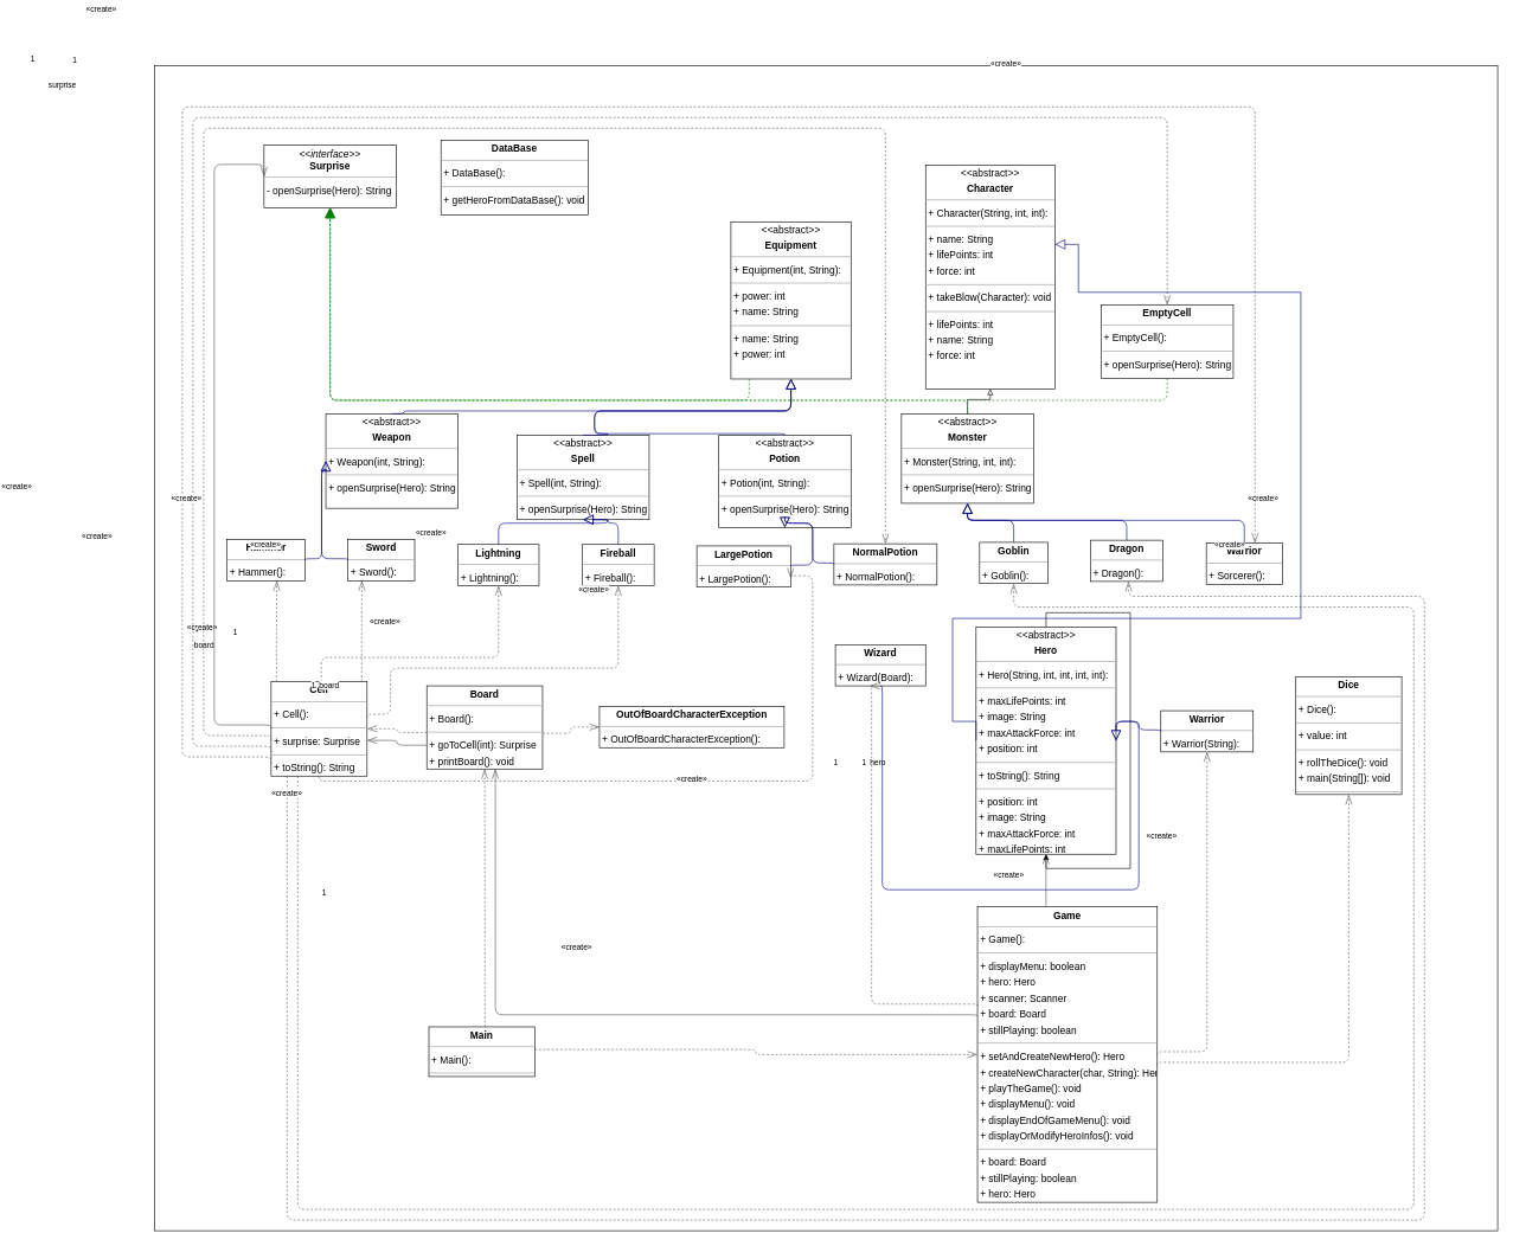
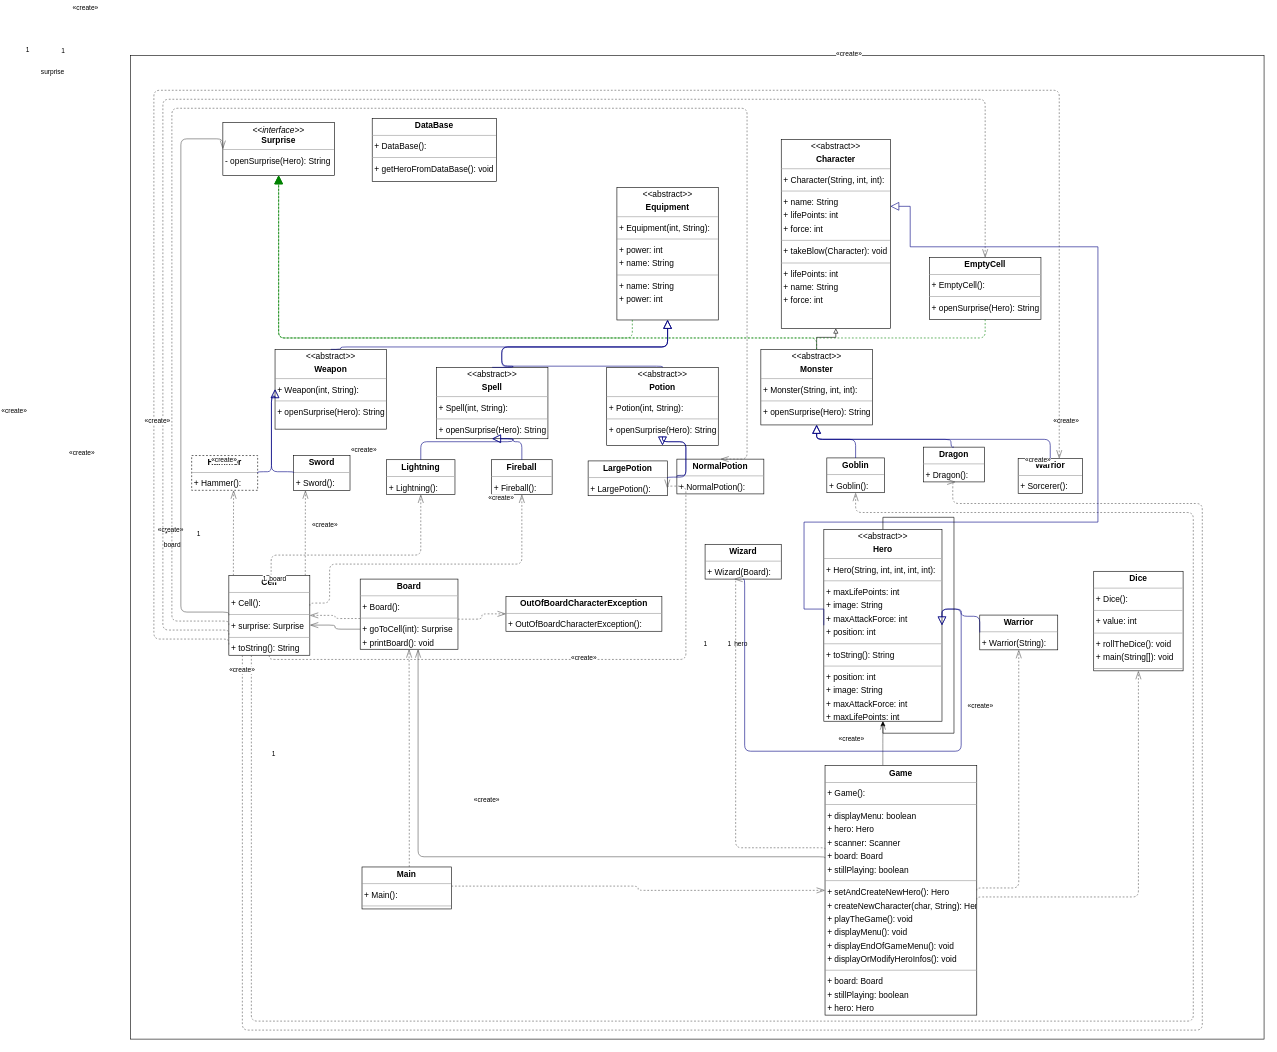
- <mxCell id="14" value="&lt;p style=&quot;margin:0px;margin-top:4px;text-align:center;&quot;&gt;&lt;b&gt;Hammer&lt;/b&gt;&lt;/p&gt;&lt;hr size=&quot;1&quot;/&gt;&lt;p style=&quot;margin:0 0 0 4px;line-height:1.6;&quot;&gt;+ Hammer(): &lt;/p&gt;" style="verticalAlign=top;align=left;overflow=fill;fontSize=14;fontFamily=Helvetica;html=1;rounded=0;shadow=0;comic=0;labelBackgroundColor=none;strokeWidth=1;" parent="1" vertex="1"><mxGeometry x="122" y="687" width="110" height="58" as="geometry" /></mxCell>
+ <mxCell id="14" value="&lt;p style=&quot;margin:0px;margin-top:4px;text-align:center;&quot;&gt;&lt;b&gt;Hammer&lt;/b&gt;&lt;/p&gt;&lt;hr size=&quot;1&quot;/&gt;&lt;p style=&quot;margin:0 0 0 4px;line-height:1.6;&quot;&gt;+ Hammer(): &lt;/p&gt;" style="verticalAlign=top;align=left;overflow=fill;fontSize=14;fontFamily=Helvetica;html=1;rounded=0;shadow=0;comic=0;labelBackgroundColor=none;strokeWidth=1;dashed=1;" parent="1" vertex="1"><mxGeometry x="122" y="687" width="110" height="58" as="geometry" /></mxCell>
- <mxCell id="8" value="&lt;p style=&quot;margin:0px;margin-top:4px;text-align:center;&quot;&gt;&lt;b&gt;Dragon&lt;/b&gt;&lt;/p&gt;&lt;hr size=&quot;1&quot;/&gt;&lt;p style=&quot;margin:0 0 0 4px;line-height:1.6;&quot;&gt;+ Dragon(): &lt;/p&gt;" style="verticalAlign=top;align=left;overflow=fill;fontSize=14;fontFamily=Helvetica;html=1;rounded=0;shadow=0;comic=0;labelBackgroundColor=none;strokeWidth=1;" parent="1" vertex="1"><mxGeometry x="1337" y="688" width="102" height="58" as="geometry" /></mxCell>
+ <mxCell id="8" value="&lt;p style=&quot;margin:0px;margin-top:4px;text-align:center;&quot;&gt;&lt;b&gt;Dragon&lt;/b&gt;&lt;/p&gt;&lt;hr size=&quot;1&quot;/&gt;&lt;p style=&quot;margin:0 0 0 4px;line-height:1.6;&quot;&gt;+ Dragon(): &lt;/p&gt;" style="verticalAlign=top;align=left;overflow=fill;fontSize=14;fontFamily=Helvetica;html=1;rounded=0;shadow=0;comic=0;labelBackgroundColor=none;strokeWidth=1;" parent="1" vertex="1"><mxGeometry x="1342" y="673" width="102" height="58" as="geometry" /></mxCell>
- <mxCell id="21" value="&lt;p style=&quot;margin:0px;margin-top:4px;text-align:center;&quot;&gt;&lt;b&gt;NormalPotion&lt;/b&gt;&lt;/p&gt;&lt;hr size=&quot;1&quot;/&gt;&lt;p style=&quot;margin:0 0 0 4px;line-height:1.6;&quot;&gt;+ NormalPotion(): &lt;/p&gt;" style="verticalAlign=top;align=left;overflow=fill;fontSize=14;fontFamily=Helvetica;html=1;rounded=0;shadow=0;comic=0;labelBackgroundColor=none;strokeWidth=1;" parent="1" vertex="1"><mxGeometry x="976" y="693" width="145" height="58" as="geometry" /></mxCell>
+ <mxCell id="21" value="&lt;p style=&quot;margin:0px;margin-top:4px;text-align:center;&quot;&gt;&lt;b&gt;NormalPotion&lt;/b&gt;&lt;/p&gt;&lt;hr size=&quot;1&quot;/&gt;&lt;p style=&quot;margin:0 0 0 4px;line-height:1.6;&quot;&gt;+ NormalPotion(): &lt;/p&gt;" style="verticalAlign=top;align=left;overflow=fill;fontSize=14;fontFamily=Helvetica;html=1;rounded=0;shadow=0;comic=0;labelBackgroundColor=none;strokeWidth=1;" parent="1" vertex="1"><mxGeometry x="931" y="693" width="145" height="58" as="geometry" /></mxCell>
- <mxCell id="28" value="&lt;p style=&quot;margin:0px;margin-top:4px;text-align:center;&quot;&gt;&lt;b&gt;Warrior&lt;/b&gt;&lt;/p&gt;&lt;hr size=&quot;1&quot;/&gt;&lt;p style=&quot;margin:0 0 0 4px;line-height:1.6;&quot;&gt;+ Warrior(String): &lt;/p&gt;" style="verticalAlign=top;align=left;overflow=fill;fontSize=14;fontFamily=Helvetica;html=1;rounded=0;shadow=0;comic=0;labelBackgroundColor=none;strokeWidth=1;" parent="1" vertex="1"><mxGeometry x="1436" y="928" width="130" height="58" as="geometry" /></mxCell>
+ <mxCell id="28" value="&lt;p style=&quot;margin:0px;margin-top:4px;text-align:center;&quot;&gt;&lt;b&gt;Warrior&lt;/b&gt;&lt;/p&gt;&lt;hr size=&quot;1&quot;/&gt;&lt;p style=&quot;margin:0 0 0 4px;line-height:1.6;&quot;&gt;+ Warrior(String): &lt;/p&gt;" style="verticalAlign=top;align=left;overflow=fill;fontSize=14;fontFamily=Helvetica;html=1;rounded=0;shadow=0;comic=0;labelBackgroundColor=none;strokeWidth=1;" parent="1" vertex="1"><mxGeometry x="1436" y="953" width="130" height="58" as="geometry" /></mxCell>
